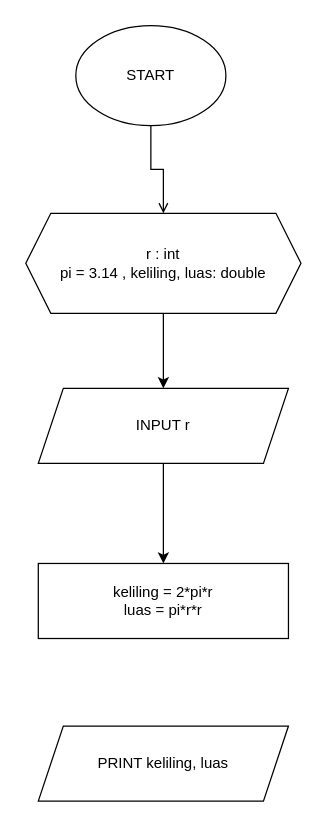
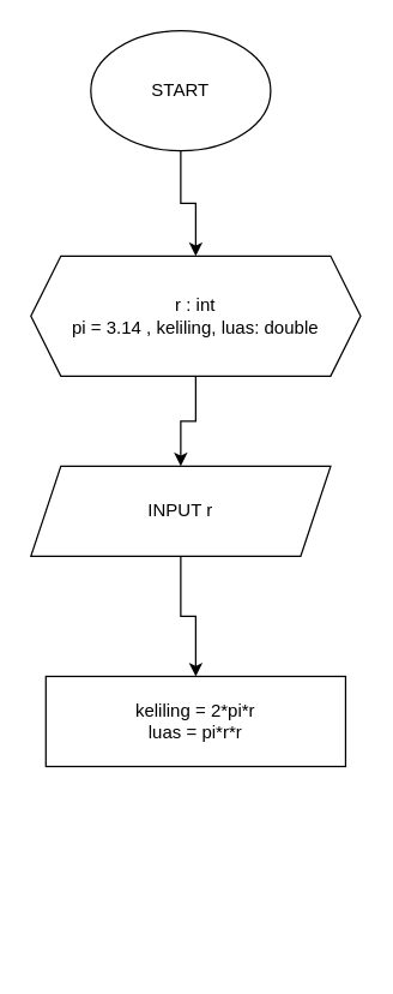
- <mxCell id="2" style="edgeStyle=orthogonalEdgeStyle;rounded=0;orthogonalLoop=1;jettySize=auto;html=1;entryX=0.5;entryY=0;entryDx=0;entryDy=0;endArrow=open;" edge="1" parent="1" source="3" target="5"><mxGeometry relative="1" as="geometry" /></mxCell>
+ <mxCell id="2" style="edgeStyle=orthogonalEdgeStyle;rounded=0;orthogonalLoop=1;jettySize=auto;html=1;entryX=0.5;entryY=0;entryDx=0;entryDy=0;" edge="1" parent="1" source="3" target="5"><mxGeometry relative="1" as="geometry" /></mxCell>
- <mxCell id="7" value="INPUT r" style="shape=parallelogram;perimeter=parallelogramPerimeter;whiteSpace=wrap;html=1;fixedSize=1;" vertex="1" parent="1"><mxGeometry x="30" y="310" width="200" height="60" as="geometry" /></mxCell>
+ <mxCell id="7" value="INPUT r" style="shape=parallelogram;perimeter=parallelogramPerimeter;whiteSpace=wrap;html=1;fixedSize=1;" vertex="1" parent="1"><mxGeometry x="20" y="310" width="200" height="60" as="geometry" /></mxCell>
- <mxCell id="9" value="PRINT keliling, luas" style="shape=parallelogram;perimeter=parallelogramPerimeter;whiteSpace=wrap;html=1;fixedSize=1;" vertex="1" parent="1"><mxGeometry x="30" y="580" width="200" height="60" as="geometry" /></mxCell>
